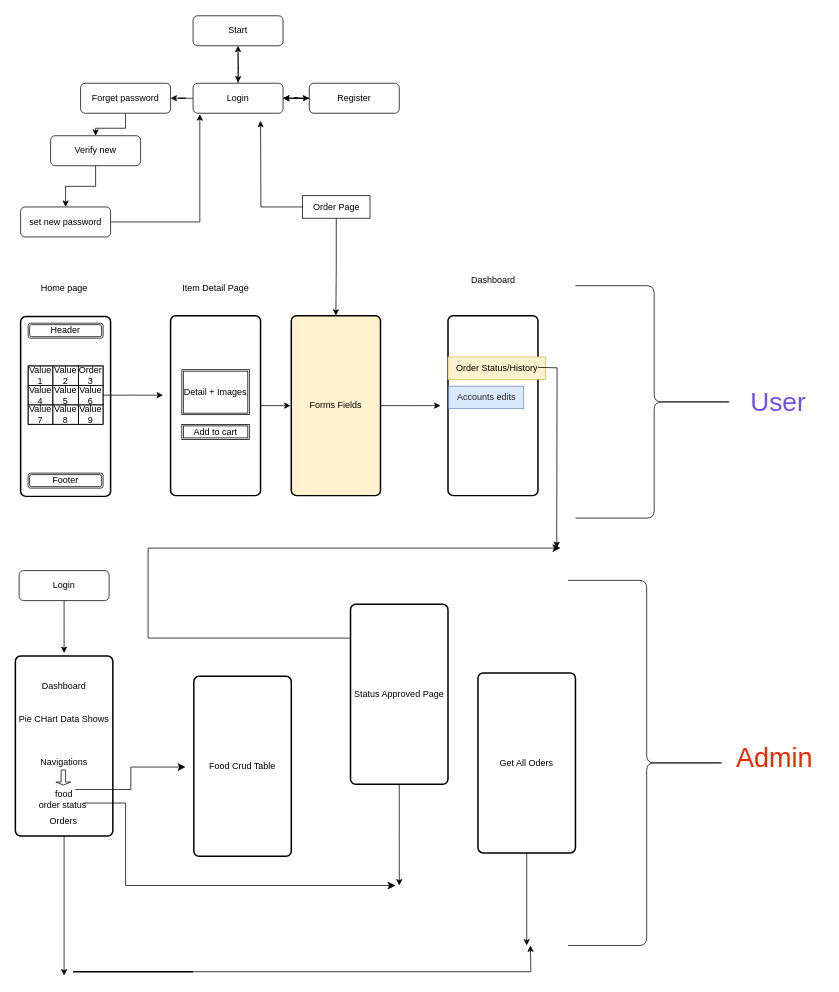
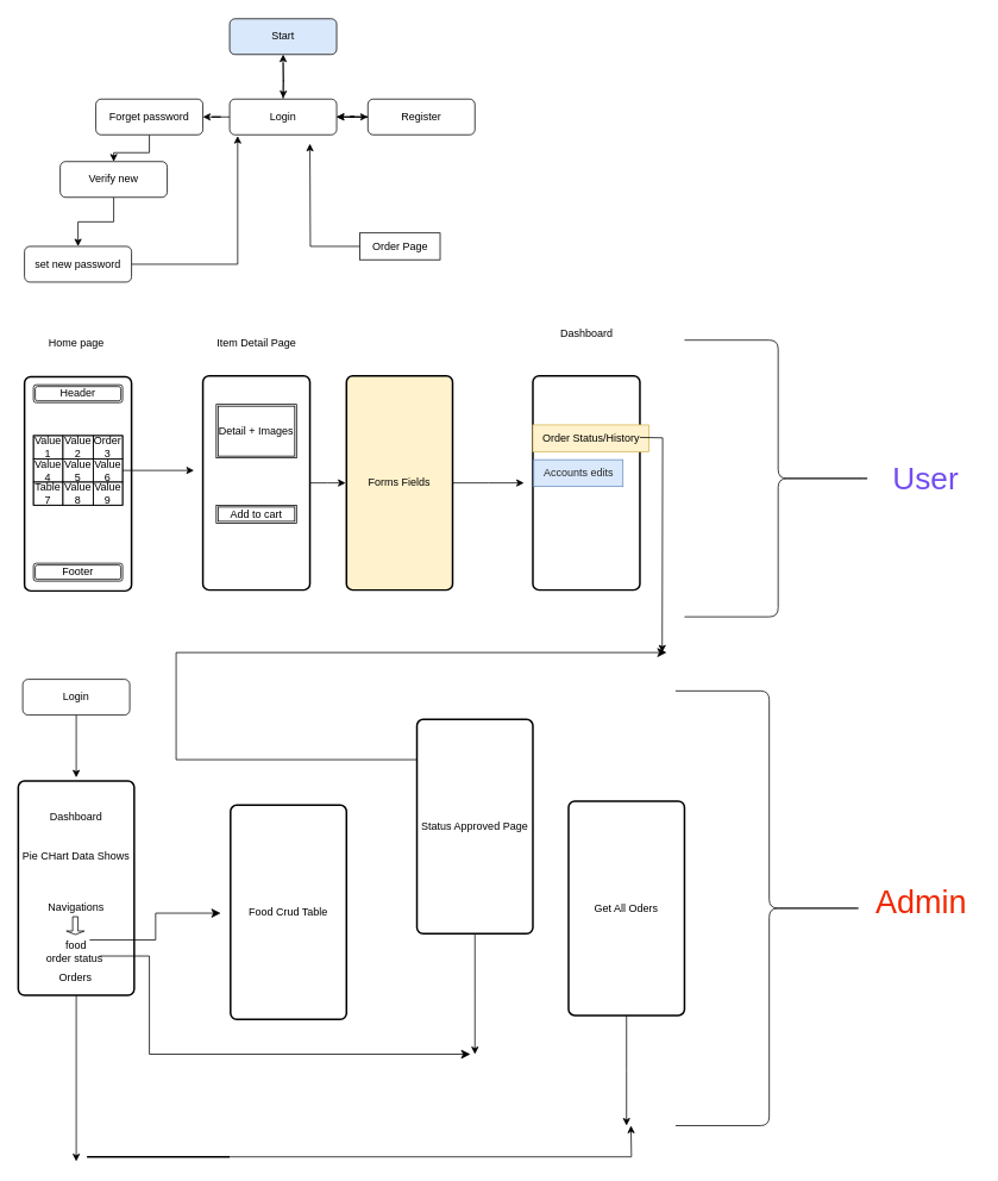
- <mxCell id="16" value="Start" style="rounded=1;whiteSpace=wrap;html=1;fontSize=12;glass=0;strokeWidth=1;shadow=0;" vertex="1" parent="1"><mxGeometry x="257" y="20" width="120" height="40" as="geometry" /></mxCell>
+ <mxCell id="16" value="Start" style="rounded=1;whiteSpace=wrap;html=1;fontSize=12;glass=0;strokeWidth=1;shadow=0;fillColor=#dae8fc;" vertex="1" parent="1"><mxGeometry x="257" y="20" width="120" height="40" as="geometry" /></mxCell>
- <mxCell id="43" value="" style="edgeStyle=orthogonalEdgeStyle;rounded=0;orthogonalLoop=1;jettySize=auto;html=1;" edge="1" parent="1" source="44" target="21"><mxGeometry relative="1" as="geometry" /></mxCell>
- <mxCell id="38" value="Detail + Images" style="shape=ext;double=1;rounded=0;whiteSpace=wrap;html=1;" vertex="1" parent="1"><mxGeometry x="242" y="492" width="90" height="60" as="geometry" /></mxCell>
+ <mxCell id="38" value="Detail + Images" style="shape=ext;double=1;rounded=0;whiteSpace=wrap;html=1;" vertex="1" parent="1"><mxGeometry x="242" y="452" width="90" height="60" as="geometry" /></mxCell>
- <mxCell id="35" value="Value 7" style="connectable=0;recursiveResize=0;strokeColor=inherit;fillColor=none;align=center;whiteSpace=wrap;html=1;" vertex="1" parent="34"><mxGeometry width="33" height="26" as="geometry"><mxRectangle width="33" height="26" as="alternateBounds" /></mxGeometry></mxCell>
+ <mxCell id="35" value="Table 7" style="connectable=0;recursiveResize=0;strokeColor=inherit;fillColor=none;align=center;whiteSpace=wrap;html=1;" vertex="1" parent="34"><mxGeometry width="33" height="26" as="geometry"><mxRectangle width="33" height="26" as="alternateBounds" /></mxGeometry></mxCell>
